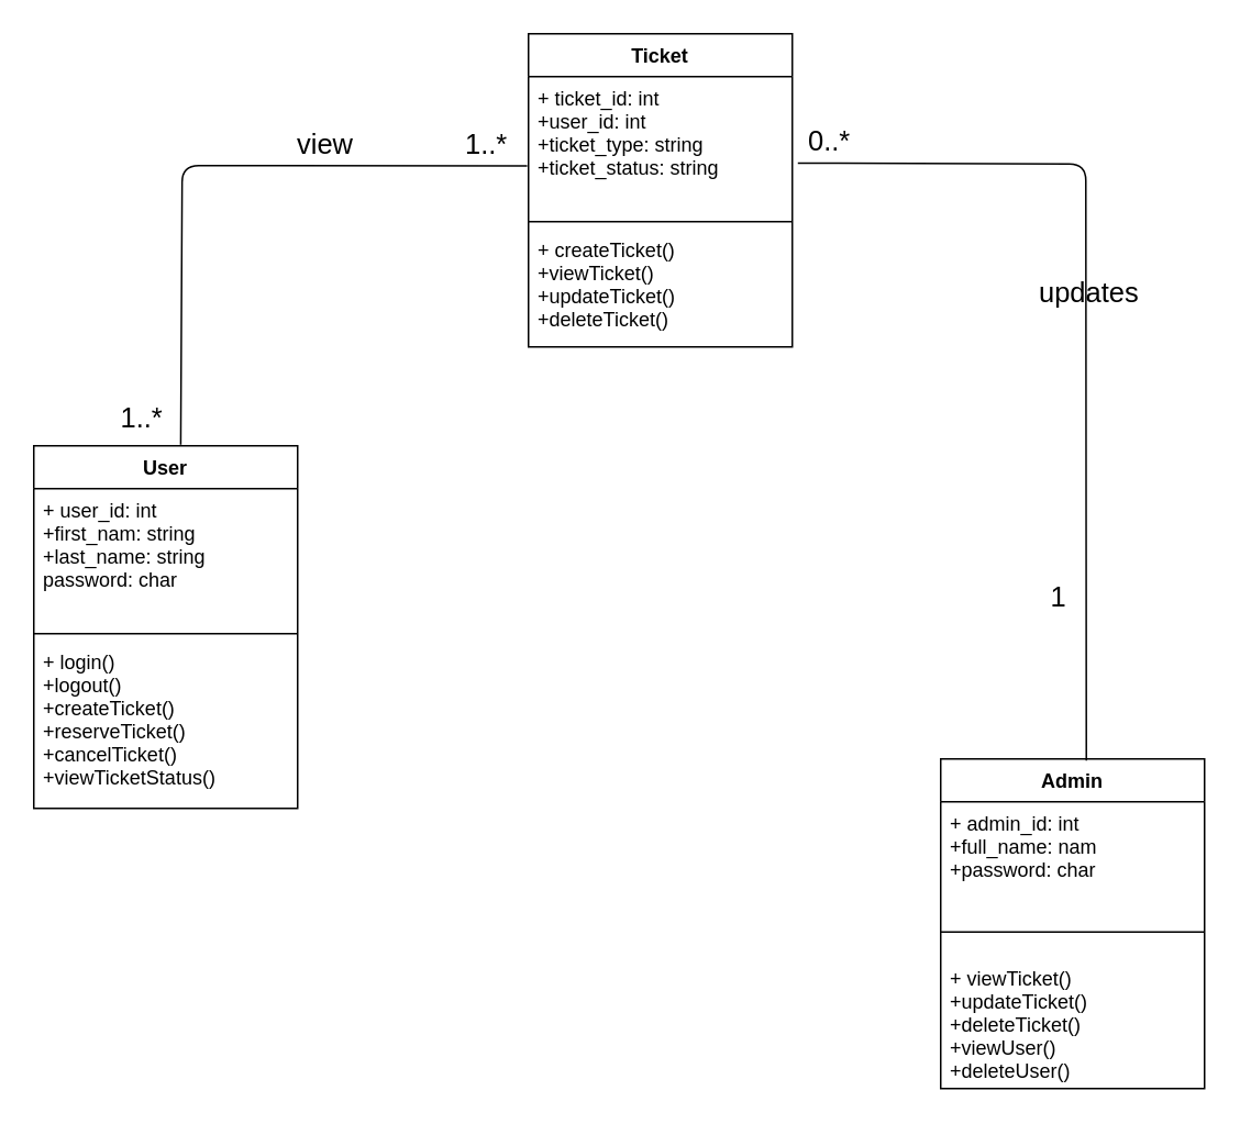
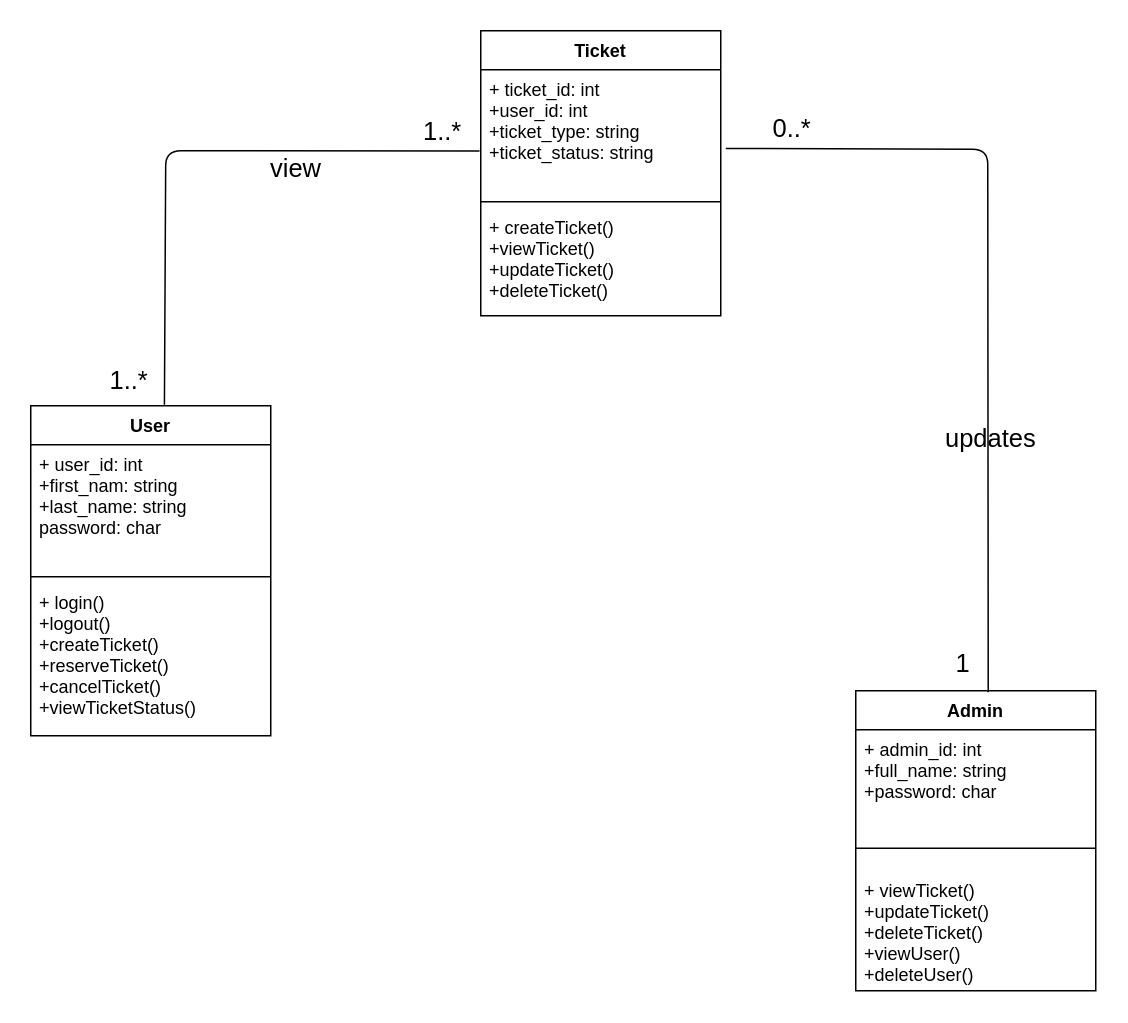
- <mxCell id="20" value="0..*" style="text;html=1;resizable=0;points=[];autosize=1;align=left;verticalAlign=top;spacingTop=-4;fontSize=17;" parent="1" vertex="1"><mxGeometry x="488" y="73" width="40" height="20" as="geometry" /></mxCell>
+ <mxCell id="20" value="0..*" style="text;html=1;resizable=0;points=[];autosize=1;align=left;verticalAlign=top;spacingTop=-4;fontSize=17;" parent="1" vertex="1"><mxGeometry x="513" y="73" width="40" height="20" as="geometry" /></mxCell>
- <mxCell id="15" value="view" style="text;html=1;resizable=0;points=[];autosize=1;align=left;verticalAlign=top;spacingTop=-4;strokeWidth=9;fontSize=17;" parent="1" vertex="1"><mxGeometry x="178" y="75" width="40" height="20" as="geometry" /></mxCell>
+ <mxCell id="15" value="view" style="text;html=1;resizable=0;points=[];autosize=1;align=left;verticalAlign=top;spacingTop=-4;strokeWidth=9;fontSize=17;" parent="1" vertex="1"><mxGeometry x="178" y="100" width="40" height="20" as="geometry" /></mxCell>
- <mxCell id="19" value="updates" style="text;html=1;resizable=0;points=[];autosize=1;align=left;verticalAlign=top;spacingTop=-4;fontSize=17;" parent="1" vertex="1"><mxGeometry x="628" y="165" width="80" height="20" as="geometry" /></mxCell>
+ <mxCell id="19" value="updates" style="text;html=1;resizable=0;points=[];autosize=1;align=left;verticalAlign=top;spacingTop=-4;fontSize=17;" parent="1" vertex="1"><mxGeometry x="628" y="280" width="80" height="20" as="geometry" /></mxCell>
- <mxCell id="21" value="1" style="text;html=1;resizable=0;points=[];autosize=1;align=left;verticalAlign=top;spacingTop=-4;fontSize=17;" parent="1" vertex="1"><mxGeometry x="635" y="350" width="20" height="20" as="geometry" /></mxCell>
+ <mxCell id="21" value="1" style="text;html=1;resizable=0;points=[];autosize=1;align=left;verticalAlign=top;spacingTop=-4;fontSize=17;" parent="1" vertex="1"><mxGeometry x="635" y="430" width="20" height="20" as="geometry" /></mxCell>
- <mxCell id="7" value="+ admin_id: int&#10;+full_name: nam&#10;+password: char" style="text;strokeColor=none;fillColor=none;align=left;verticalAlign=top;spacingLeft=4;spacingRight=4;overflow=hidden;rotatable=0;points=[[0,0.5],[1,0.5]];portConstraint=eastwest;" parent="6" vertex="1"><mxGeometry y="26" width="160" height="64" as="geometry" /></mxCell>
+ <mxCell id="7" value="+ admin_id: int&#10;+full_name: string&#10;+password: char" style="text;strokeColor=none;fillColor=none;align=left;verticalAlign=top;spacingLeft=4;spacingRight=4;overflow=hidden;rotatable=0;points=[[0,0.5],[1,0.5]];portConstraint=eastwest;" parent="6" vertex="1"><mxGeometry y="26" width="160" height="64" as="geometry" /></mxCell>
